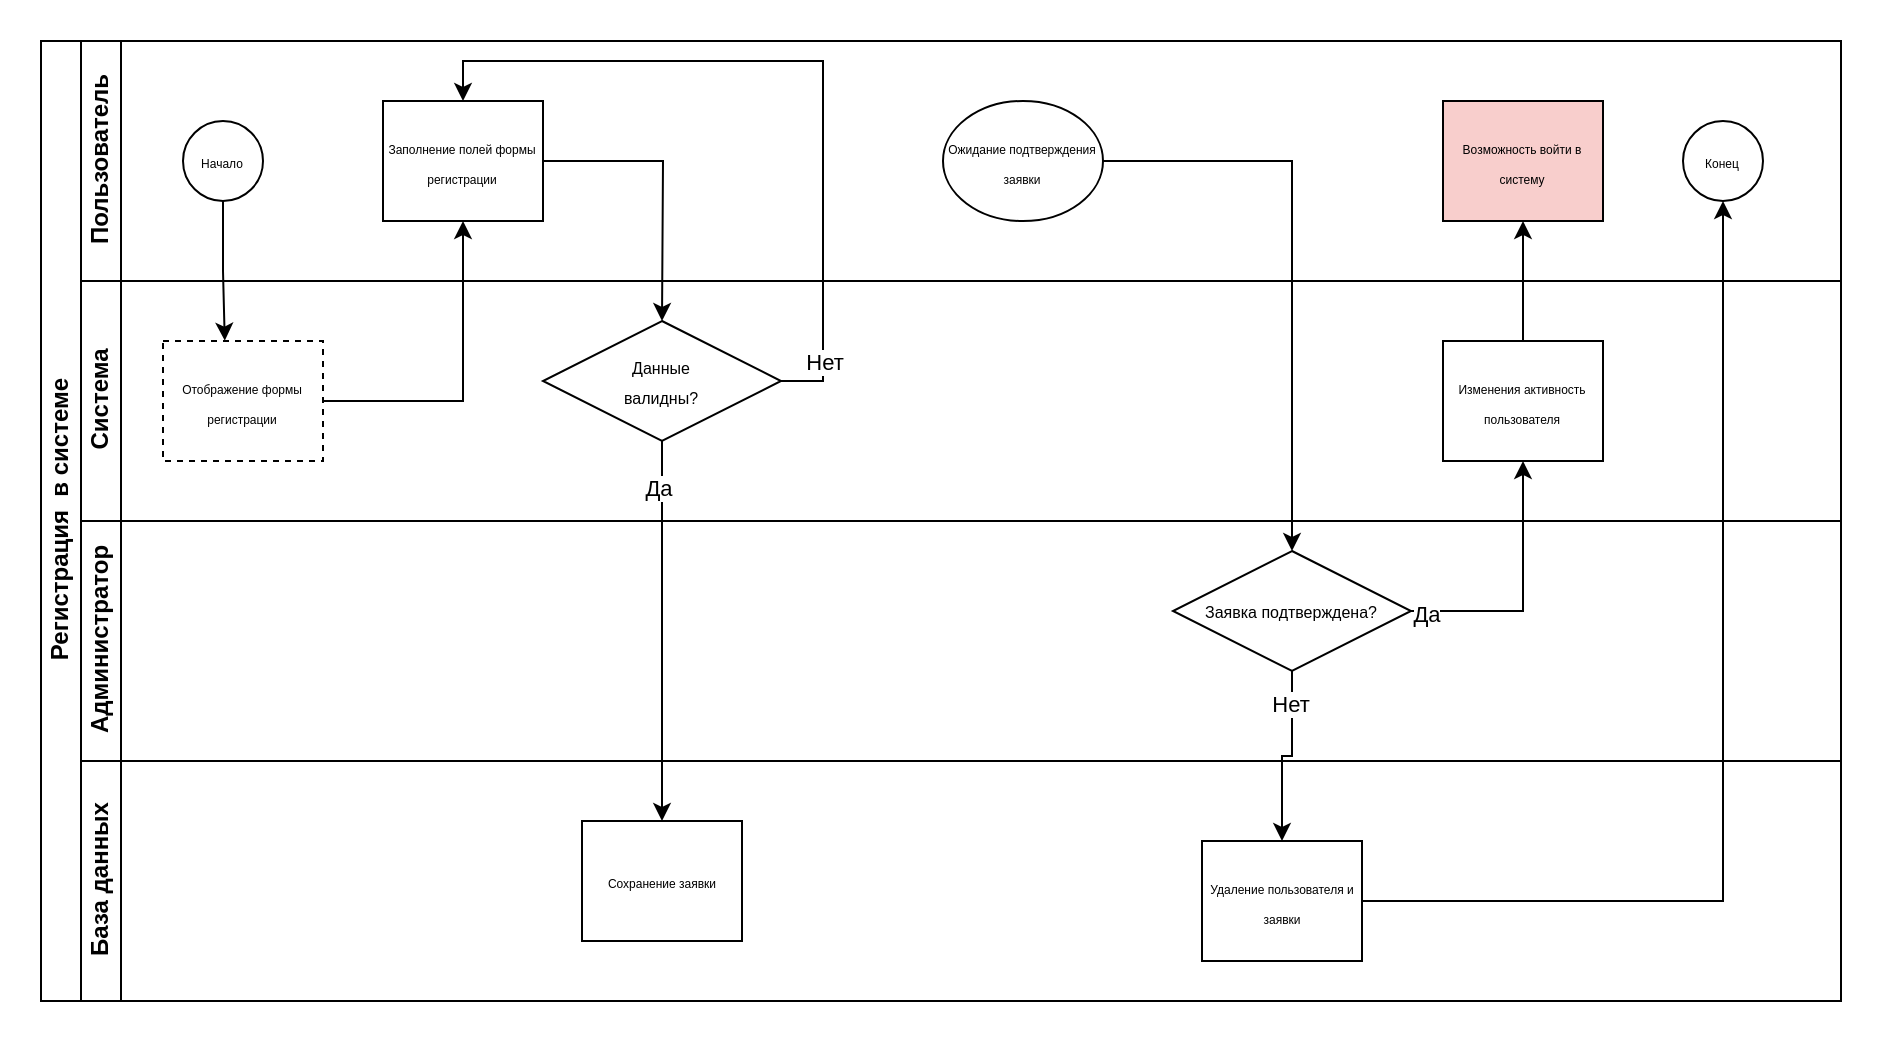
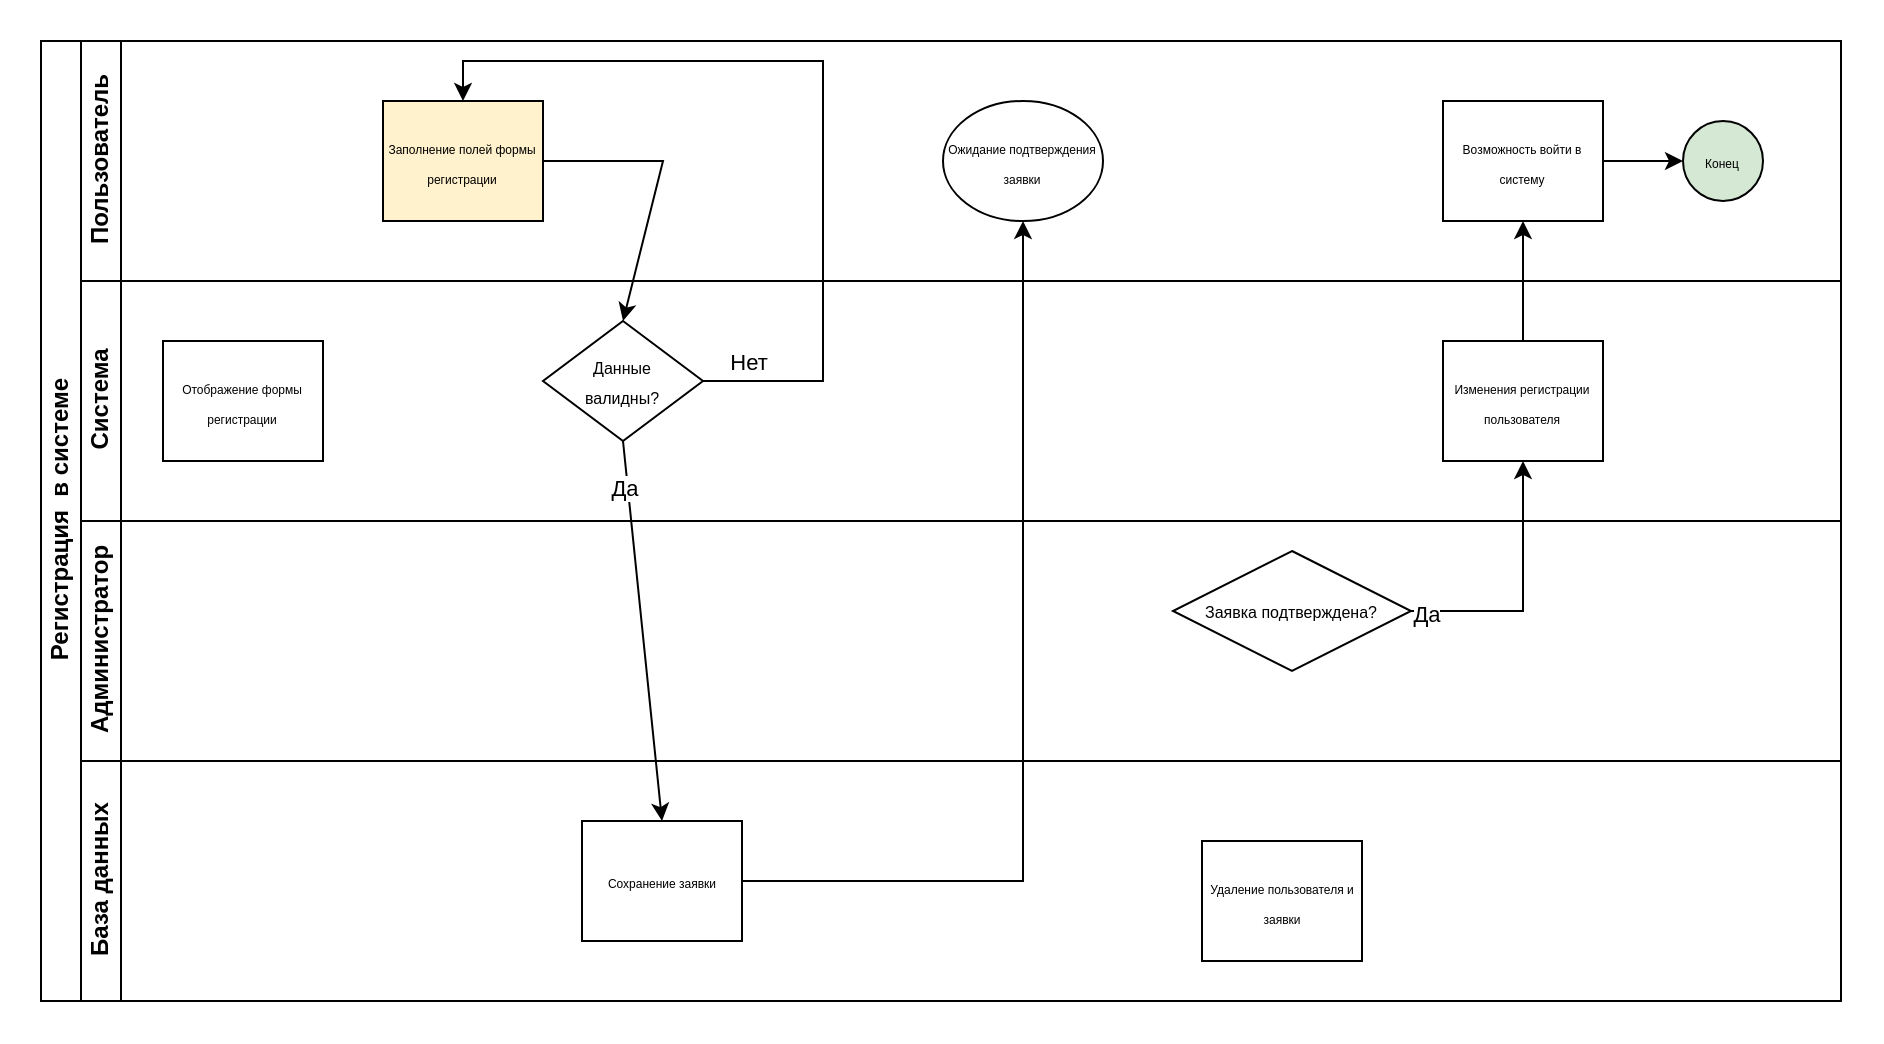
- <mxCell id="4" value="&lt;font style=&quot;font-size: 6px;&quot;&gt;Начало&lt;/font&gt;" style="ellipse;whiteSpace=wrap;html=1;" parent="3" vertex="1"><mxGeometry x="51" y="40" width="40" height="40" as="geometry" /></mxCell>
- <mxCell id="5" value="&lt;font style=&quot;font-size: 6px;&quot;&gt;Заполнение полей формы регистрации&lt;/font&gt;" style="rounded=0;whiteSpace=wrap;html=1;fontFamily=Helvetica;fontSize=12;fontColor=#000000;align=center;" vertex="1" parent="3"><mxGeometry x="151" y="30" width="80" height="60" as="geometry" /></mxCell>
+ <mxCell id="5" value="&lt;font style=&quot;font-size: 6px;&quot;&gt;Заполнение полей формы регистрации&lt;/font&gt;" style="rounded=0;whiteSpace=wrap;html=1;fontFamily=Helvetica;fontSize=12;fontColor=#000000;align=center;fillColor=#fff2cc;" vertex="1" parent="3"><mxGeometry x="151" y="30" width="80" height="60" as="geometry" /></mxCell>
- <mxCell id="27" style="edgeStyle=orthogonalEdgeStyle;rounded=0;orthogonalLoop=1;jettySize=auto;html=1;entryX=0.5;entryY=0;entryDx=0;entryDy=0;" edge="1" parent="2" source="6" target="15"><mxGeometry relative="1" as="geometry" /></mxCell>
- <mxCell id="8" value="&lt;font style=&quot;font-size: 6px;&quot;&gt;Возможность войти в систему&lt;/font&gt;" style="rounded=0;whiteSpace=wrap;html=1;fontFamily=Helvetica;fontSize=12;fontColor=#000000;align=center;fillColor=#f8cecc;" vertex="1" parent="3"><mxGeometry x="681" y="30" width="80" height="60" as="geometry" /></mxCell>
+ <mxCell id="8" value="&lt;font style=&quot;font-size: 6px;&quot;&gt;Возможность войти в систему&lt;/font&gt;" style="rounded=0;whiteSpace=wrap;html=1;fontFamily=Helvetica;fontSize=12;fontColor=#000000;align=center;" vertex="1" parent="3"><mxGeometry x="681" y="30" width="80" height="60" as="geometry" /></mxCell>
+ <mxCell id="7" style="edgeStyle=orthogonalEdgeStyle;rounded=0;orthogonalLoop=1;jettySize=auto;html=1;entryX=0;entryY=0.5;entryDx=0;entryDy=0;" edge="1" parent="3" source="8" target="9"><mxGeometry relative="1" as="geometry" /></mxCell>
- <mxCell id="9" value="&lt;font style=&quot;font-size: 6px;&quot;&gt;Конец&lt;/font&gt;" style="ellipse;whiteSpace=wrap;html=1;" vertex="1" parent="3"><mxGeometry x="801" y="40" width="40" height="40" as="geometry" /></mxCell>
+ <mxCell id="9" value="&lt;font style=&quot;font-size: 6px;&quot;&gt;Конец&lt;/font&gt;" style="ellipse;whiteSpace=wrap;html=1;fillColor=#d5e8d4;" vertex="1" parent="3"><mxGeometry x="801" y="40" width="40" height="40" as="geometry" /></mxCell>
- <mxCell id="19" value="" style="edgeStyle=orthogonalEdgeStyle;rounded=0;orthogonalLoop=1;jettySize=auto;html=1;entryX=0.386;entryY=-0.003;entryDx=0;entryDy=0;entryPerimeter=0;" parent="2" source="4" target="11" edge="1"><mxGeometry relative="1" as="geometry"><mxPoint x="121" y="140" as="targetPoint" /><Array as="points" /></mxGeometry></mxCell>
- <mxCell id="12" value="&lt;font style=&quot;font-size: 8px;&quot;&gt;Данные&lt;/font&gt;&lt;div&gt;&lt;font style=&quot;font-size: 8px;&quot;&gt;валидны?&lt;/font&gt;&lt;/div&gt;" style="rhombus;whiteSpace=wrap;html=1;fontFamily=Helvetica;fontSize=12;fontColor=#000000;align=center;" parent="10" vertex="1"><mxGeometry x="231" y="20" width="119" height="60" as="geometry" /></mxCell>
+ <mxCell id="12" value="&lt;font style=&quot;font-size: 8px;&quot;&gt;Данные&lt;/font&gt;&lt;div&gt;&lt;font style=&quot;font-size: 8px;&quot;&gt;валидны?&lt;/font&gt;&lt;/div&gt;" style="rhombus;whiteSpace=wrap;html=1;fontFamily=Helvetica;fontSize=12;fontColor=#000000;align=center;" parent="10" vertex="1"><mxGeometry x="231" y="20" width="80" height="60" as="geometry" /></mxCell>
- <mxCell id="11" value="&lt;font style=&quot;font-size: 6px;&quot;&gt;Отображение формы регистрации&lt;/font&gt;" style="rounded=0;whiteSpace=wrap;html=1;fontFamily=Helvetica;fontSize=12;fontColor=#000000;align=center;dashed=1;" parent="10" vertex="1"><mxGeometry x="41" y="30" width="80" height="60" as="geometry" /></mxCell>
+ <mxCell id="11" value="&lt;font style=&quot;font-size: 6px;&quot;&gt;Отображение формы регистрации&lt;/font&gt;" style="rounded=0;whiteSpace=wrap;html=1;fontFamily=Helvetica;fontSize=12;fontColor=#000000;align=center;" parent="10" vertex="1"><mxGeometry x="41" y="30" width="80" height="60" as="geometry" /></mxCell>
- <mxCell id="20" value="" style="endArrow=classic;html=1;rounded=0;entryX=0.5;entryY=1;entryDx=0;entryDy=0;exitX=1;exitY=0.5;exitDx=0;exitDy=0;" edge="1" parent="2" source="11" target="5"><mxGeometry width="50" height="50" relative="1" as="geometry"><mxPoint x="141" y="150" as="sourcePoint" /><mxPoint x="191" y="100" as="targetPoint" /><Array as="points"><mxPoint x="211" y="180" /></Array></mxGeometry></mxCell>
- <mxCell id="13" value="&lt;font style=&quot;font-size: 6px;&quot;&gt;Изменения активность пользователя&lt;/font&gt;" style="rounded=0;whiteSpace=wrap;html=1;fontFamily=Helvetica;fontSize=12;fontColor=#000000;align=center;" vertex="1" parent="10"><mxGeometry x="681" y="30" width="80" height="60" as="geometry" /></mxCell>
+ <mxCell id="13" value="&lt;font style=&quot;font-size: 6px;&quot;&gt;Изменения регистрации пользователя&lt;/font&gt;" style="rounded=0;whiteSpace=wrap;html=1;fontFamily=Helvetica;fontSize=12;fontColor=#000000;align=center;" vertex="1" parent="10"><mxGeometry x="681" y="30" width="80" height="60" as="geometry" /></mxCell>
- <mxCell id="28" style="edgeStyle=orthogonalEdgeStyle;rounded=0;orthogonalLoop=1;jettySize=auto;html=1;entryX=0.5;entryY=0;entryDx=0;entryDy=0;" edge="1" parent="2" source="15" target="18"><mxGeometry relative="1" as="geometry" /></mxCell>
- <mxCell id="29" value="Нет" style="edgeLabel;html=1;align=center;verticalAlign=middle;resizable=0;points=[];" vertex="1" connectable="0" parent="28"><mxGeometry x="-0.645" y="-1" relative="1" as="geometry"><mxPoint as="offset" /></mxGeometry></mxCell>
+ <mxCell id="26" value="" style="endArrow=classic;html=1;rounded=0;exitX=1;exitY=0.5;exitDx=0;exitDy=0;entryX=0.5;entryY=1;entryDx=0;entryDy=0;" edge="1" parent="2" source="17" target="6"><mxGeometry width="50" height="50" relative="1" as="geometry"><mxPoint x="381" y="420" as="sourcePoint" /><mxPoint x="451" y="410" as="targetPoint" /><Array as="points"><mxPoint x="491" y="420" /></Array></mxGeometry></mxCell>
- <mxCell id="32" style="edgeStyle=orthogonalEdgeStyle;rounded=0;orthogonalLoop=1;jettySize=auto;html=1;entryX=0.5;entryY=1;entryDx=0;entryDy=0;" edge="1" parent="2" source="18" target="9"><mxGeometry relative="1" as="geometry" /></mxCell>
